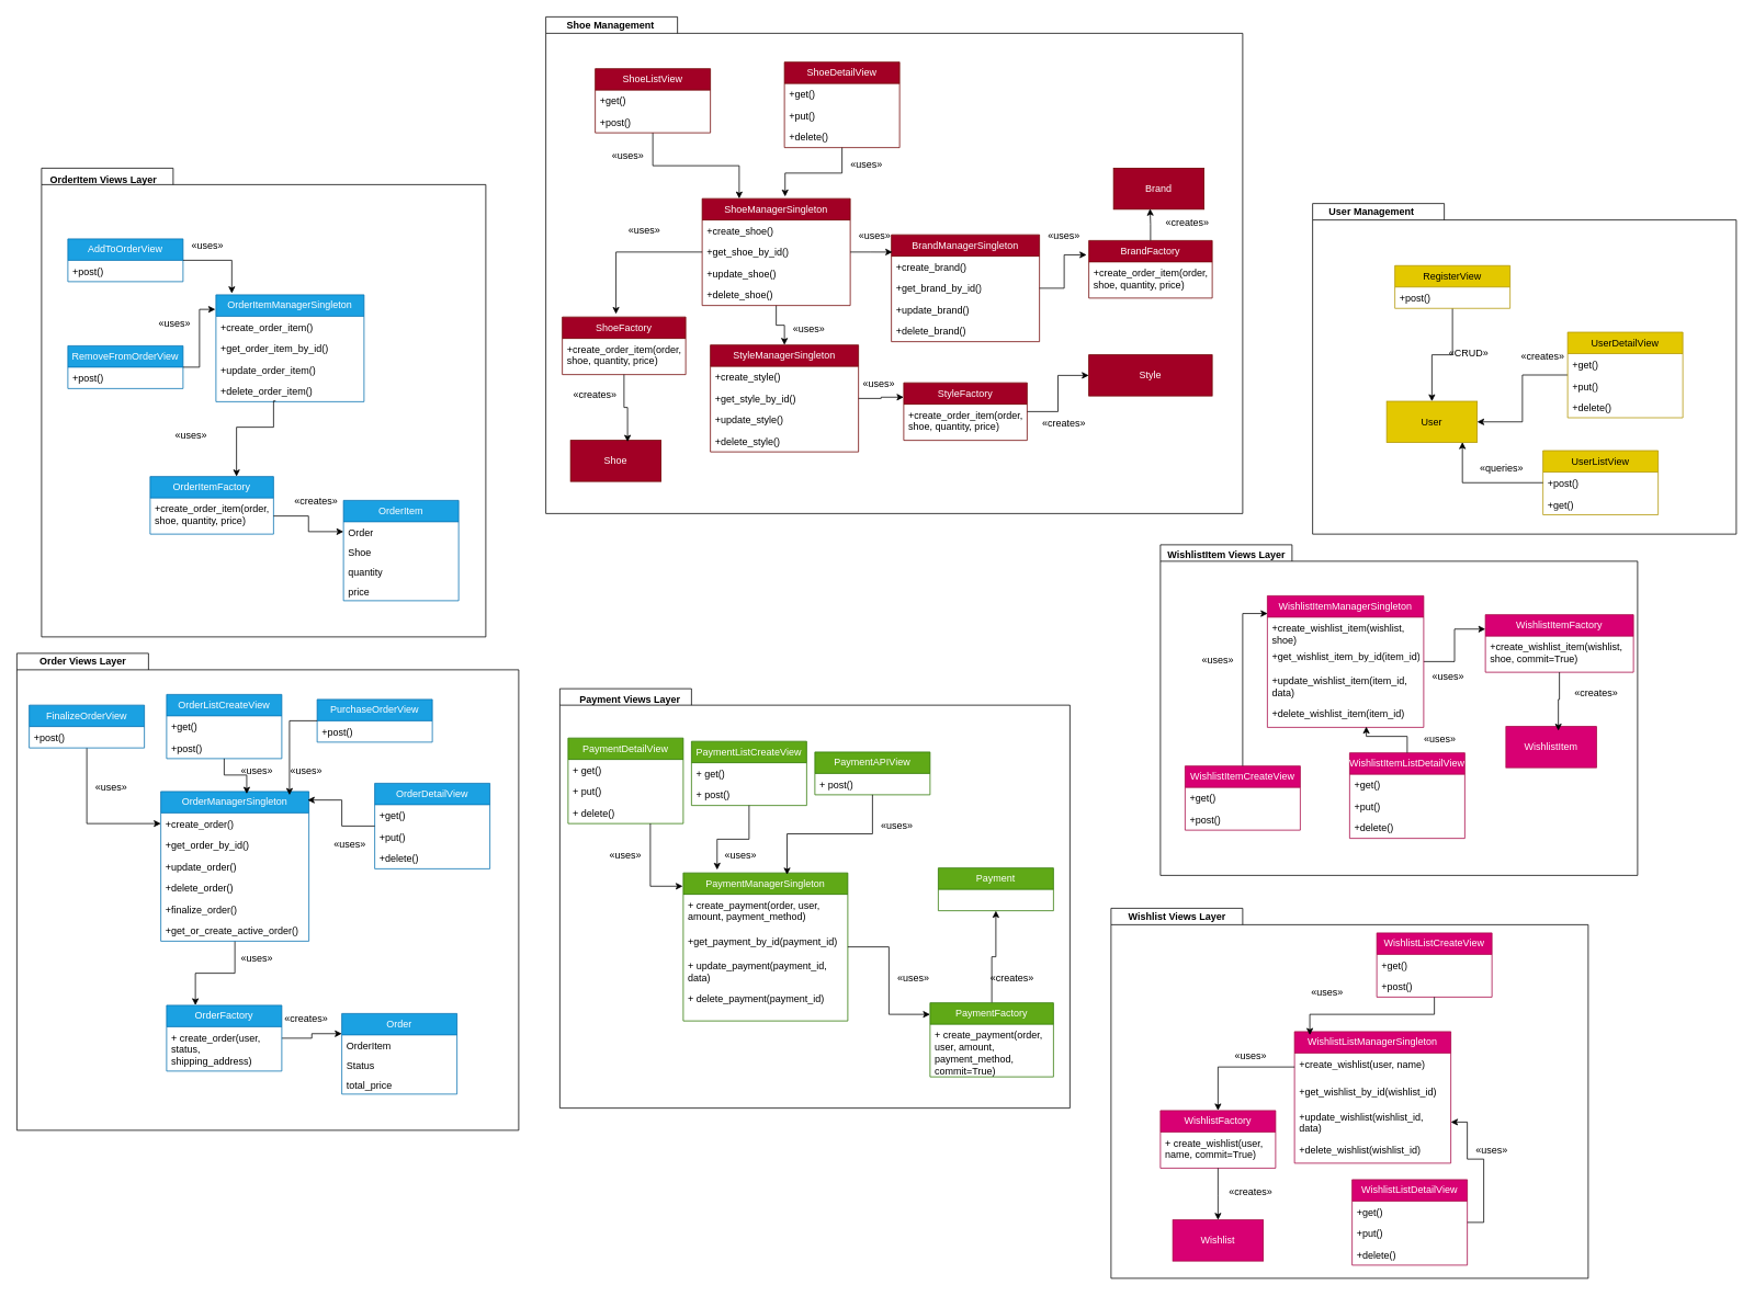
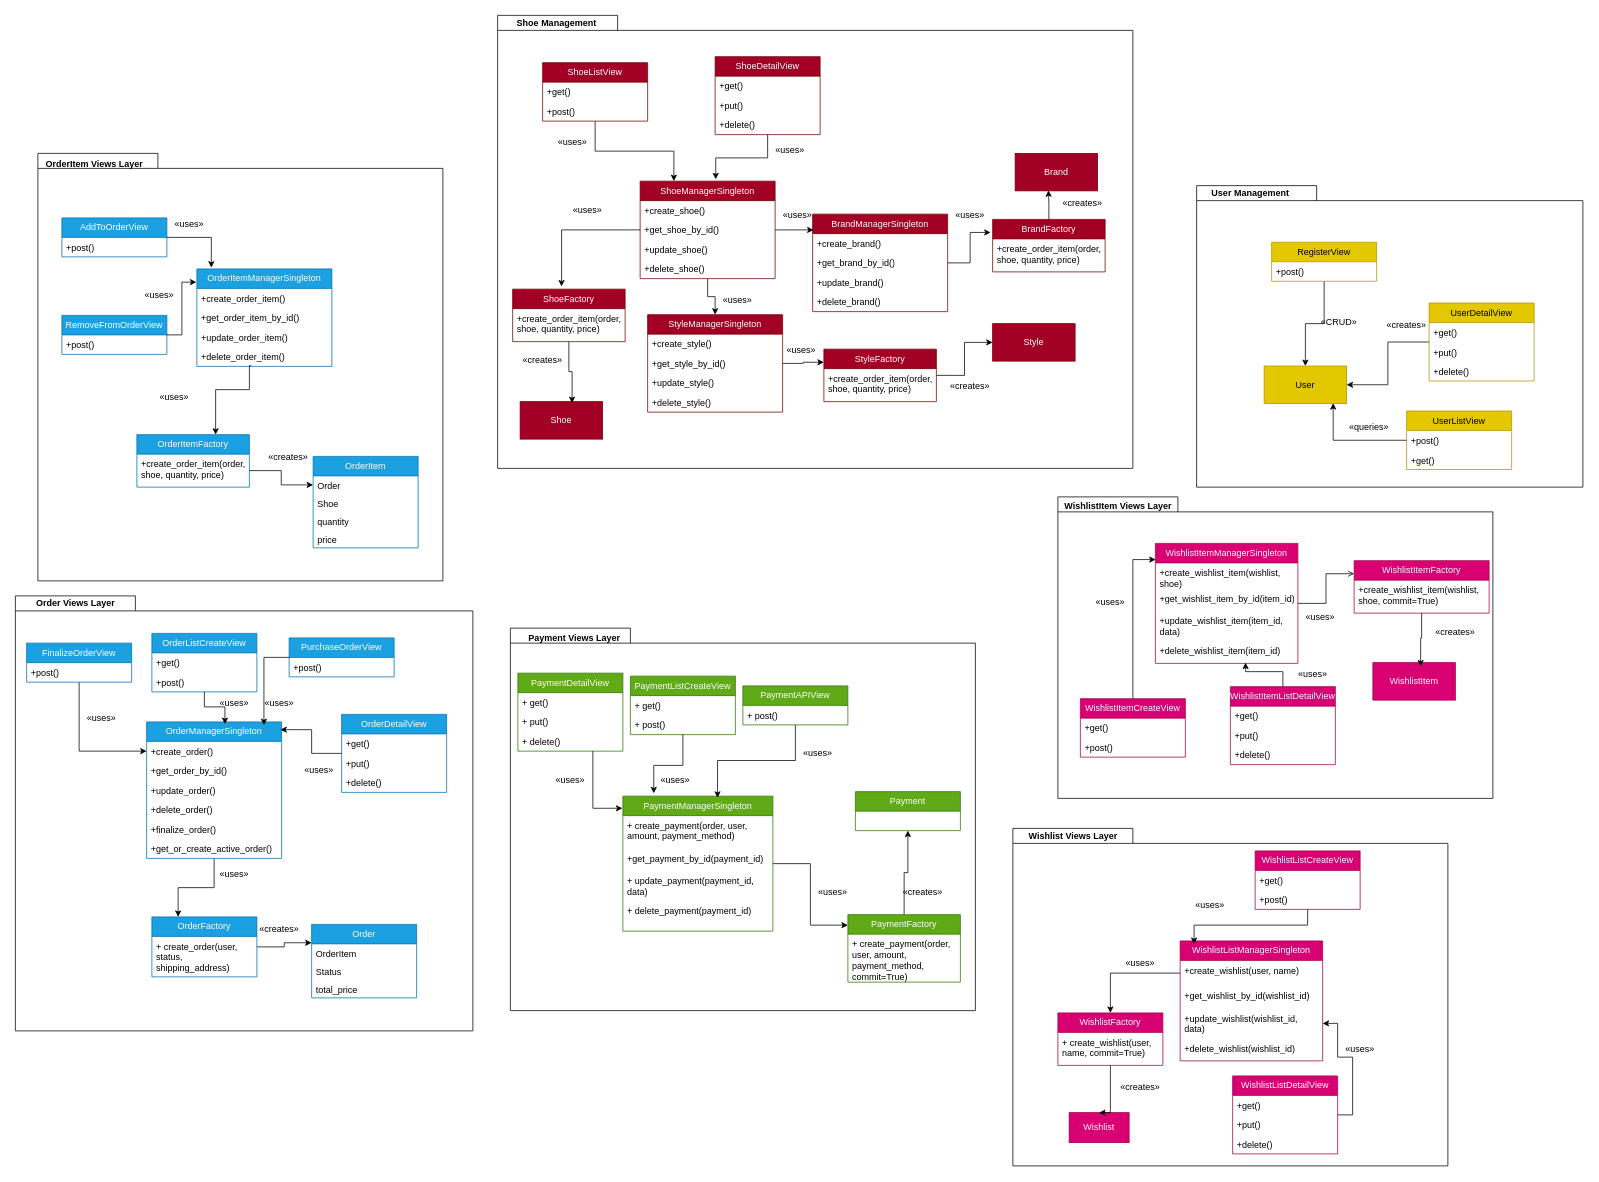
- <mxCell id="174" value="Style" style="html=1;whiteSpace=wrap;fillColor=#a20025;fontColor=#ffffff;strokeColor=#6F0000;" vertex="1" parent="1"><mxGeometry x="1323" y="431" width="150" height="50" as="geometry" /></mxCell>
+ <mxCell id="174" value="Style" style="html=1;whiteSpace=wrap;fillColor=#a20025;fontColor=#ffffff;strokeColor=#6F0000;" vertex="1" parent="1"><mxGeometry x="1323" y="431" width="110" height="50" as="geometry" /></mxCell>
- <mxCell id="104" style="edgeStyle=orthogonalEdgeStyle;rounded=0;orthogonalLoop=1;jettySize=auto;html=1;entryX=0;entryY=0.25;entryDx=0;entryDy=0;" edge="1" parent="1" source="105" target="110"><mxGeometry relative="1" as="geometry" /></mxCell>
+ <mxCell id="104" style="edgeStyle=orthogonalEdgeStyle;rounded=0;orthogonalLoop=1;jettySize=auto;html=1;entryX=0;entryY=0.25;entryDx=0;entryDy=0;endArrow=open;" edge="1" parent="1" source="105" target="110"><mxGeometry relative="1" as="geometry" /></mxCell>
- <mxCell id="137" value="Wishlist" style="html=1;whiteSpace=wrap;fillColor=#d80073;fontColor=#ffffff;strokeColor=#A50040;" vertex="1" parent="1"><mxGeometry x="1425" y="1483" width="110" height="50" as="geometry" /></mxCell>
+ <mxCell id="137" value="Wishlist" style="html=1;whiteSpace=wrap;fillColor=#d80073;fontColor=#ffffff;strokeColor=#A50040;" vertex="1" parent="1"><mxGeometry x="1425" y="1483" width="80" height="40" as="geometry" /></mxCell>
